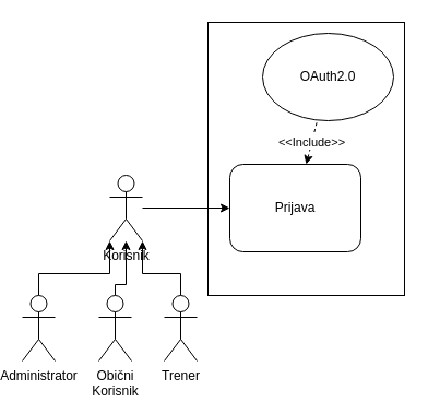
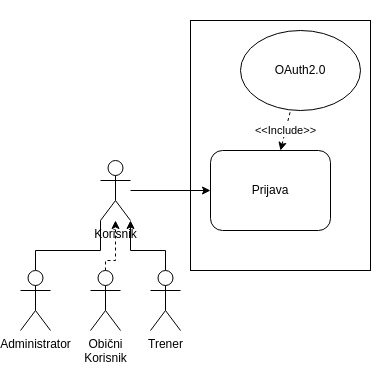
- <mxCell id="8" value="" style="edgeStyle=orthogonalEdgeStyle;rounded=0;orthogonalLoop=1;jettySize=auto;html=1;" edge="1" parent="1" source="9" target="4"><mxGeometry relative="1" as="geometry"><Array as="points"><mxPoint x="35" y="250" /><mxPoint x="100" y="250" /></Array></mxGeometry></mxCell>
+ <mxCell id="8" value="" style="edgeStyle=orthogonalEdgeStyle;rounded=0;orthogonalLoop=1;jettySize=auto;html=1;endArrow=none;" edge="1" parent="1" source="9" target="4"><mxGeometry relative="1" as="geometry"><Array as="points"><mxPoint x="35" y="250" /><mxPoint x="100" y="250" /></Array></mxGeometry></mxCell>
- <mxCell id="12" style="edgeStyle=orthogonalEdgeStyle;rounded=0;orthogonalLoop=1;jettySize=auto;html=1;" edge="1" parent="1" source="13" target="4"><mxGeometry relative="1" as="geometry"><Array as="points"><mxPoint x="105" y="260" /><mxPoint x="115" y="260" /></Array></mxGeometry></mxCell>
+ <mxCell id="12" style="edgeStyle=orthogonalEdgeStyle;rounded=0;orthogonalLoop=1;jettySize=auto;html=1;dashed=1;" edge="1" parent="1" source="13" target="4"><mxGeometry relative="1" as="geometry"><Array as="points"><mxPoint x="105" y="260" /><mxPoint x="115" y="260" /></Array></mxGeometry></mxCell>
